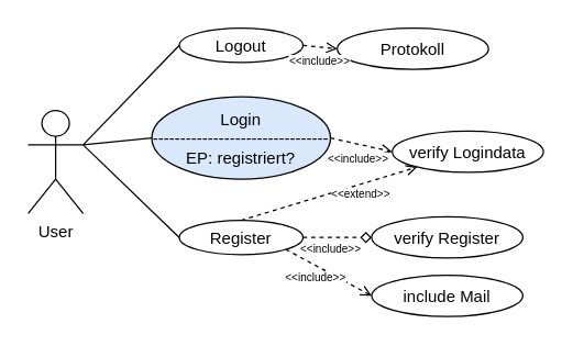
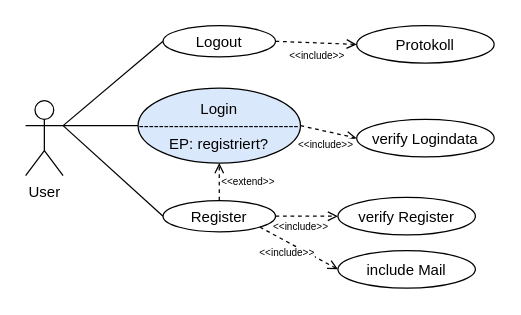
- <mxCell id="15" value="Protokoll" style="ellipse;" parent="1" vertex="1"><mxGeometry x="245" y="20" width="110" height="30" as="geometry" /></mxCell>
+ <mxCell id="15" value="Protokoll" style="ellipse;" parent="1" vertex="1"><mxGeometry x="285" y="20" width="110" height="30" as="geometry" /></mxCell>
- <mxCell id="3" value="User" style="shape=umlActor;verticalLabelPosition=bottom;verticalAlign=top;html=1;" parent="1" vertex="1"><mxGeometry x="20" y="80" width="40" height="75" as="geometry" /></mxCell>
+ <mxCell id="3" value="User" style="shape=umlActor;verticalLabelPosition=bottom;verticalAlign=top;html=1;" parent="1" vertex="1"><mxGeometry x="20" y="80" width="30" height="60" as="geometry" /></mxCell>
- <mxCell id="8" value="&amp;lt;&amp;lt;extend&amp;gt;&amp;gt;" style="edgeStyle=none;html=1;exitX=0.5;exitY=0;exitDx=0;exitDy=0;endArrow=open;endFill=0;dashed=1;align=left;fontSize=8;" parent="1" source="10" target="14" edge="1"><mxGeometry relative="1" as="geometry"><mxPoint as="offset" /></mxGeometry></mxCell>
+ <mxCell id="8" value="&amp;lt;&amp;lt;extend&amp;gt;&amp;gt;" style="edgeStyle=none;html=1;exitX=0.5;exitY=0;exitDx=0;exitDy=0;entryX=0.5;entryY=1;entryDx=0;entryDy=0;endArrow=open;endFill=0;dashed=1;align=left;fontSize=8;" parent="1" source="10" target="6" edge="1"><mxGeometry relative="1" as="geometry"><mxPoint as="offset" /></mxGeometry></mxCell>
- <mxCell id="9" value="&amp;lt;&amp;lt;include&amp;gt;&amp;gt;" style="edgeStyle=none;html=1;exitX=1;exitY=0.5;exitDx=0;exitDy=0;entryX=0;entryY=0.5;entryDx=0;entryDy=0;dashed=1;fontSize=8;endArrow=diamond;endFill=0;" parent="1" source="10" target="11" edge="1"><mxGeometry x="-0.2" y="-7" relative="1" as="geometry"><mxPoint y="1" as="offset" /></mxGeometry></mxCell>
+ <mxCell id="9" value="&amp;lt;&amp;lt;include&amp;gt;&amp;gt;" style="edgeStyle=none;html=1;exitX=1;exitY=0.5;exitDx=0;exitDy=0;entryX=0;entryY=0.5;entryDx=0;entryDy=0;dashed=1;fontSize=8;endArrow=open;endFill=0;" parent="1" source="10" target="11" edge="1"><mxGeometry x="-0.2" y="-7" relative="1" as="geometry"><mxPoint y="1" as="offset" /></mxGeometry></mxCell>
